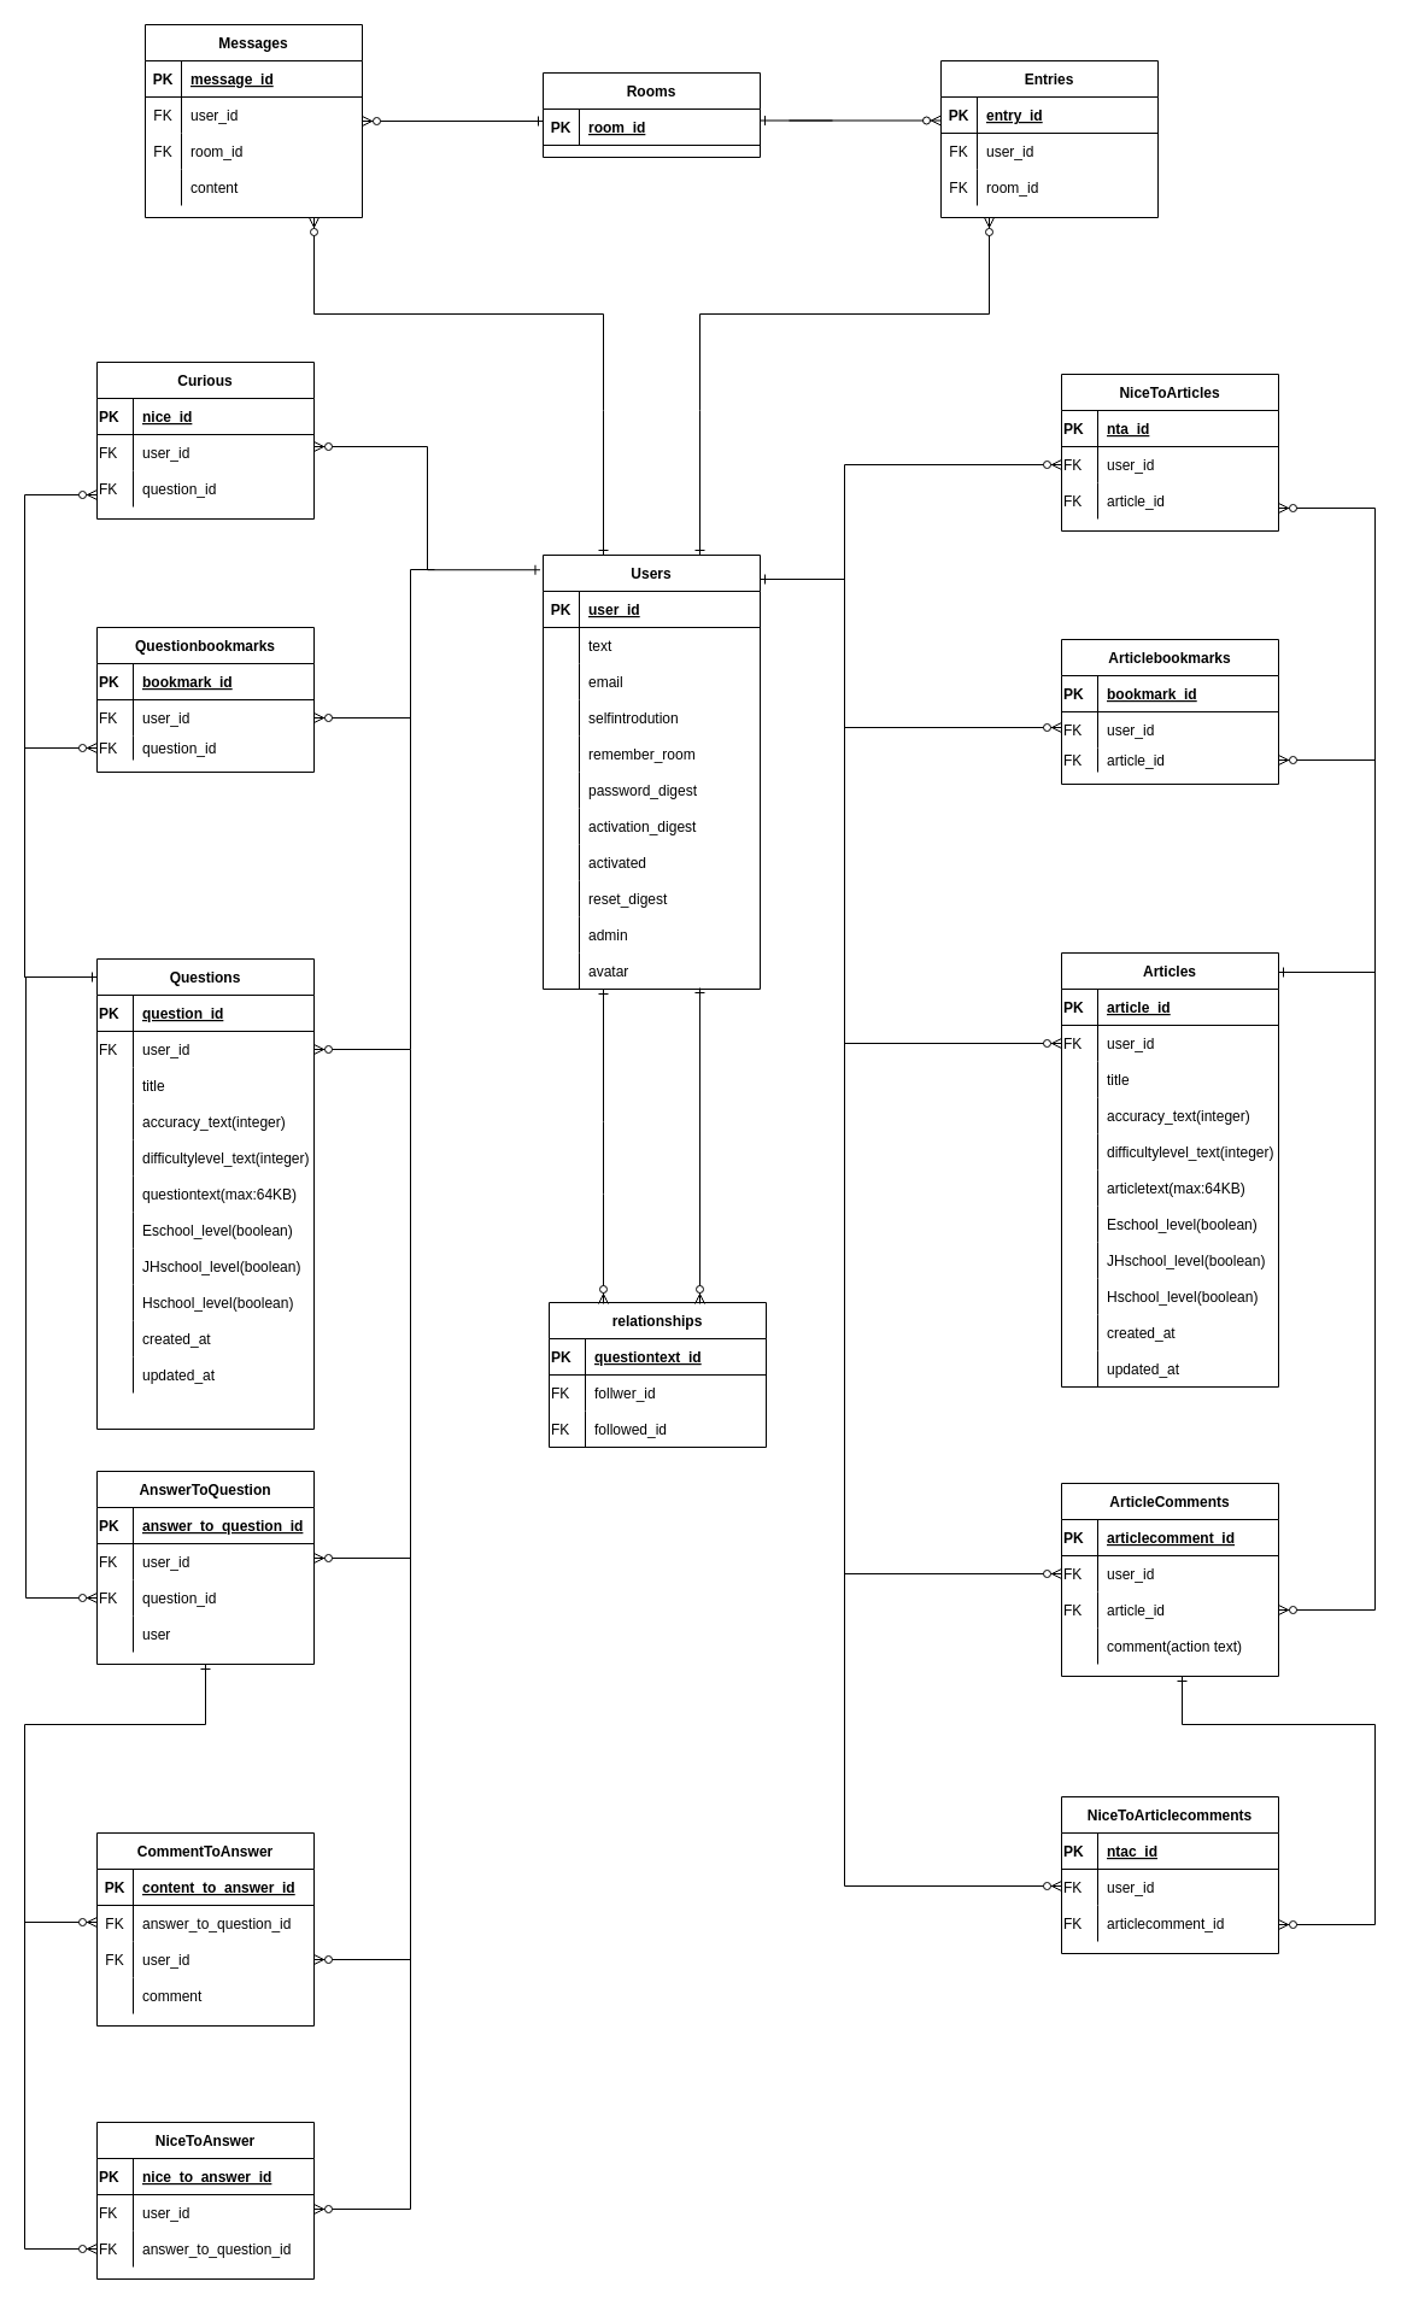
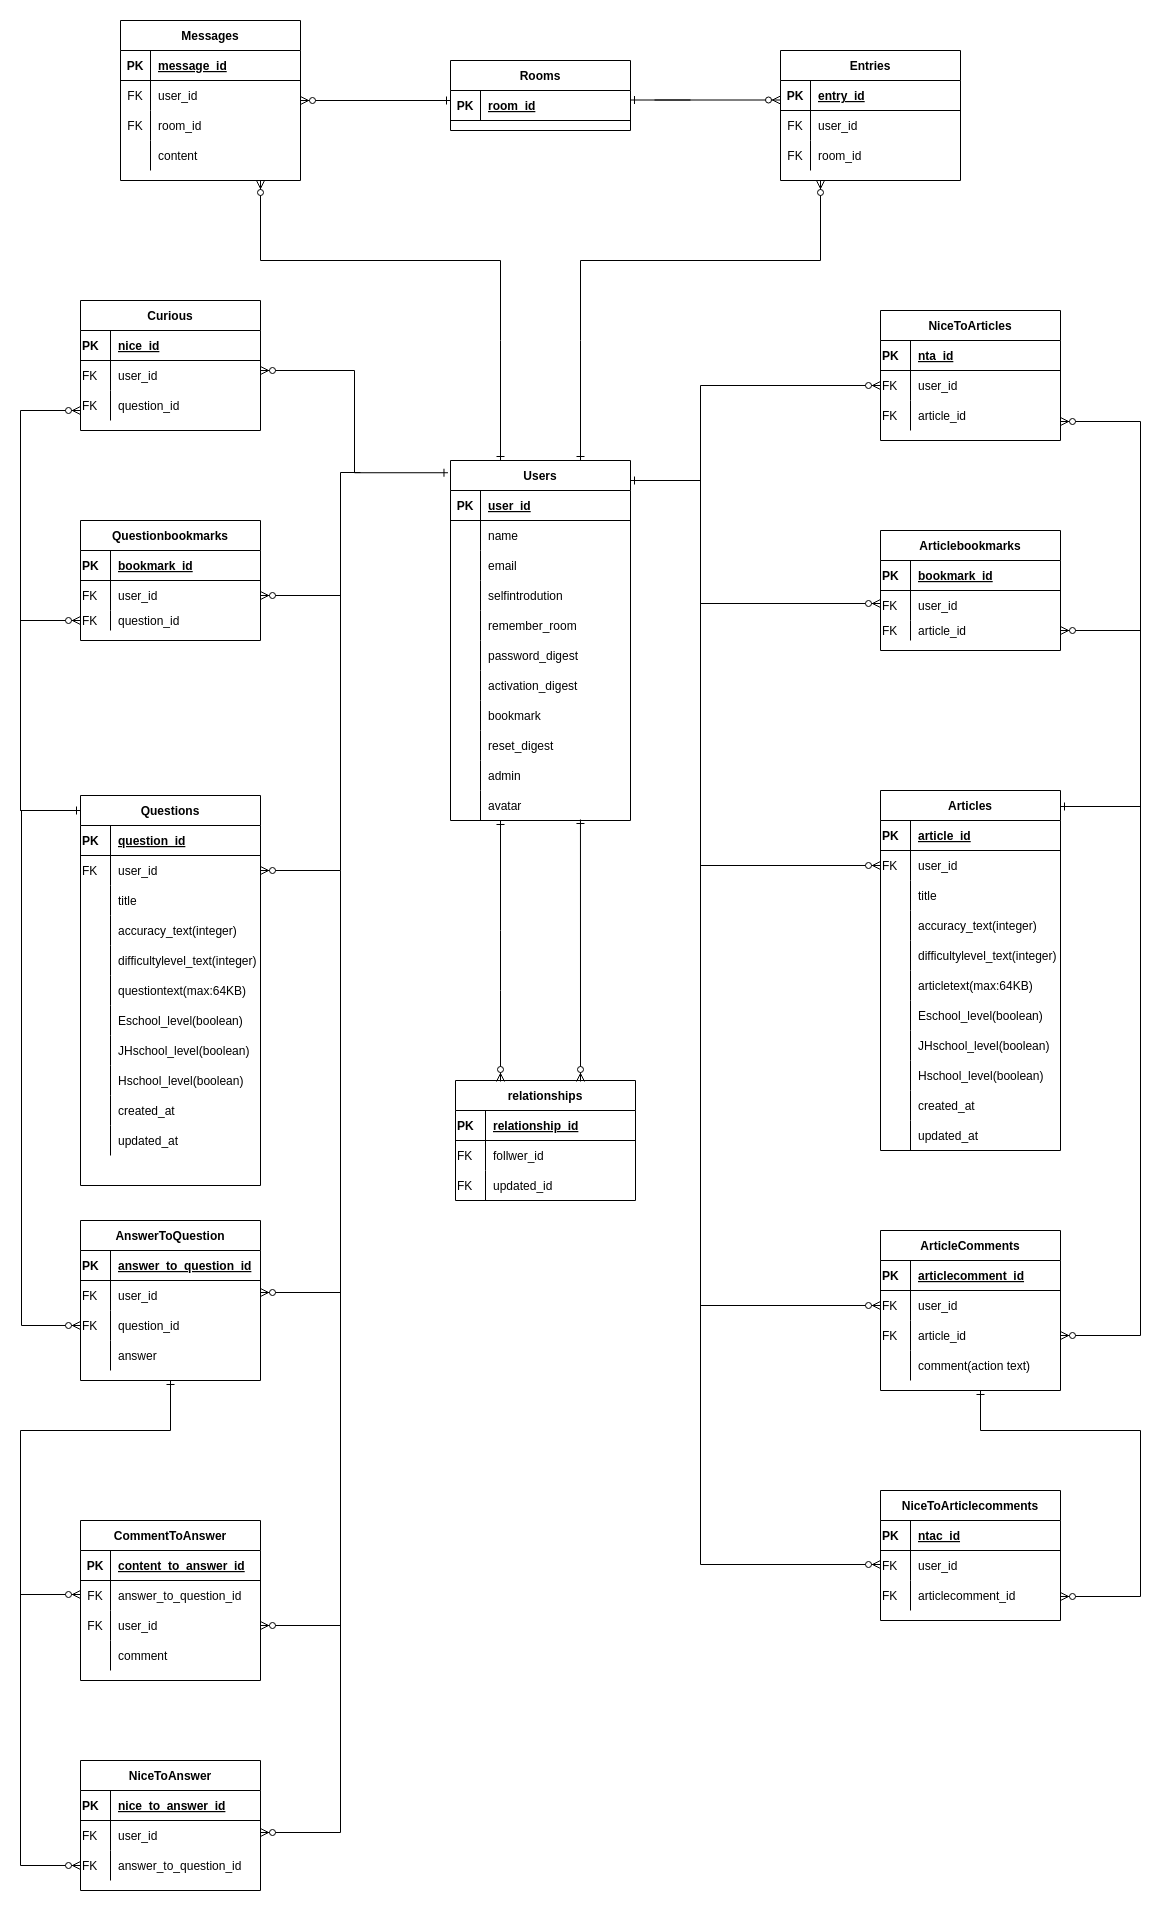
- <mxCell id="177" value="text" style="shape=partialRectangle;connectable=0;fillColor=none;top=0;left=0;bottom=0;right=0;align=left;spacingLeft=6;overflow=hidden;" parent="175" vertex="1"><mxGeometry x="30" width="150" height="30" as="geometry"><mxRectangle width="150" height="30" as="alternateBounds" /></mxGeometry></mxCell>
+ <mxCell id="177" value="name" style="shape=partialRectangle;connectable=0;fillColor=none;top=0;left=0;bottom=0;right=0;align=left;spacingLeft=6;overflow=hidden;" parent="175" vertex="1"><mxGeometry x="30" width="150" height="30" as="geometry"><mxRectangle width="150" height="30" as="alternateBounds" /></mxGeometry></mxCell>
- <mxCell id="195" value="activated" style="shape=partialRectangle;connectable=0;fillColor=none;top=0;left=0;bottom=0;right=0;align=left;spacingLeft=6;overflow=hidden;" parent="193" vertex="1"><mxGeometry x="30" width="150" height="30" as="geometry"><mxRectangle width="150" height="30" as="alternateBounds" /></mxGeometry></mxCell>
+ <mxCell id="195" value="bookmark" style="shape=partialRectangle;connectable=0;fillColor=none;top=0;left=0;bottom=0;right=0;align=left;spacingLeft=6;overflow=hidden;" parent="193" vertex="1"><mxGeometry x="30" width="150" height="30" as="geometry"><mxRectangle width="150" height="30" as="alternateBounds" /></mxGeometry></mxCell>
- <mxCell id="5" value="questiontext_id" style="shape=partialRectangle;connectable=0;fillColor=none;top=0;left=0;bottom=0;right=0;align=left;spacingLeft=6;fontStyle=5;overflow=hidden;" parent="3" vertex="1"><mxGeometry x="30" width="150" height="30" as="geometry"><mxRectangle width="150" height="30" as="alternateBounds" /></mxGeometry></mxCell>
+ <mxCell id="5" value="relationship_id" style="shape=partialRectangle;connectable=0;fillColor=none;top=0;left=0;bottom=0;right=0;align=left;spacingLeft=6;fontStyle=5;overflow=hidden;" parent="3" vertex="1"><mxGeometry x="30" width="150" height="30" as="geometry"><mxRectangle width="150" height="30" as="alternateBounds" /></mxGeometry></mxCell>
- <mxCell id="11" value="followed_id" style="shape=partialRectangle;connectable=0;fillColor=none;top=0;left=0;bottom=0;right=0;align=left;spacingLeft=6;overflow=hidden;" parent="9" vertex="1"><mxGeometry x="30" width="150" height="30" as="geometry"><mxRectangle width="150" height="30" as="alternateBounds" /></mxGeometry></mxCell>
+ <mxCell id="11" value="updated_id" style="shape=partialRectangle;connectable=0;fillColor=none;top=0;left=0;bottom=0;right=0;align=left;spacingLeft=6;overflow=hidden;" parent="9" vertex="1"><mxGeometry x="30" width="150" height="30" as="geometry"><mxRectangle width="150" height="30" as="alternateBounds" /></mxGeometry></mxCell>
- <mxCell id="138" value="user" style="shape=partialRectangle;connectable=0;fillColor=none;top=0;left=0;bottom=0;right=0;align=left;spacingLeft=6;overflow=hidden;" parent="136" vertex="1"><mxGeometry x="30" width="150" height="30" as="geometry"><mxRectangle width="150" height="30" as="alternateBounds" /></mxGeometry></mxCell>
+ <mxCell id="138" value="answer" style="shape=partialRectangle;connectable=0;fillColor=none;top=0;left=0;bottom=0;right=0;align=left;spacingLeft=6;overflow=hidden;" parent="136" vertex="1"><mxGeometry x="30" width="150" height="30" as="geometry"><mxRectangle width="150" height="30" as="alternateBounds" /></mxGeometry></mxCell>
